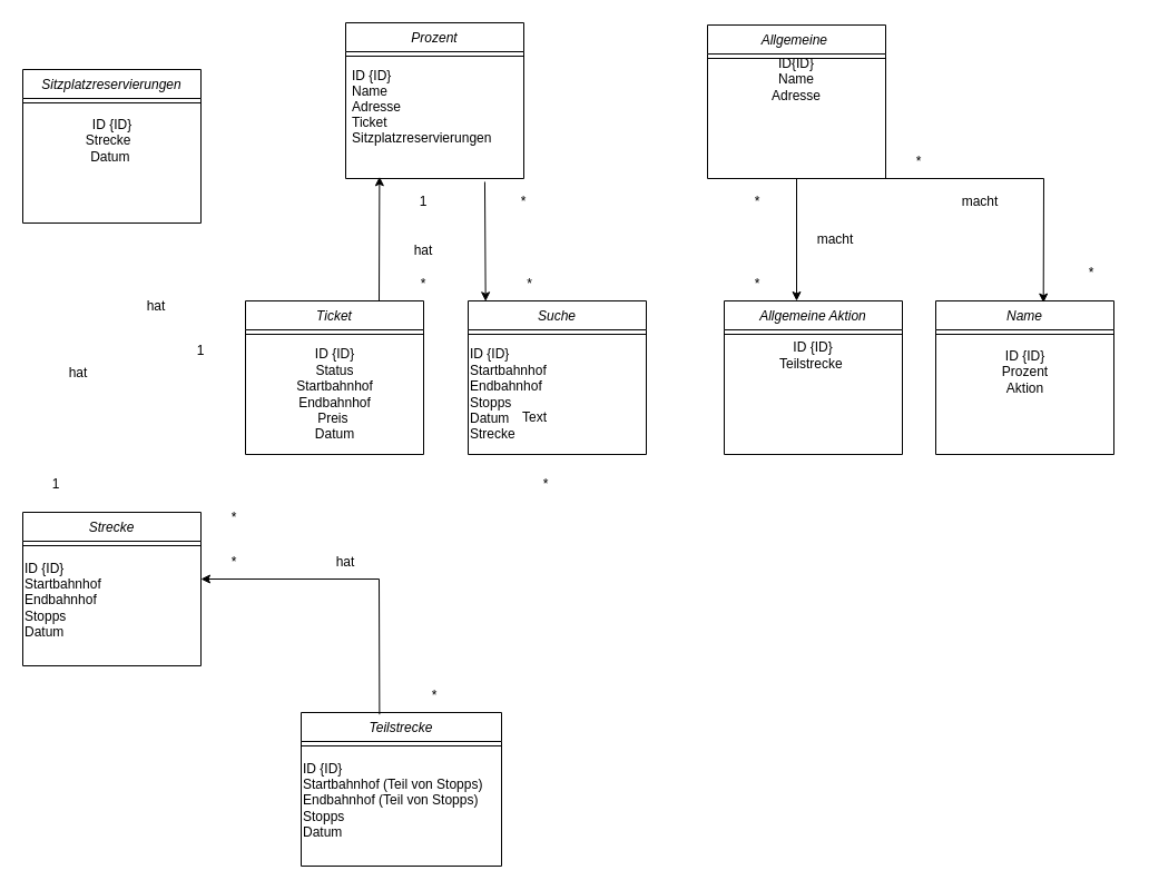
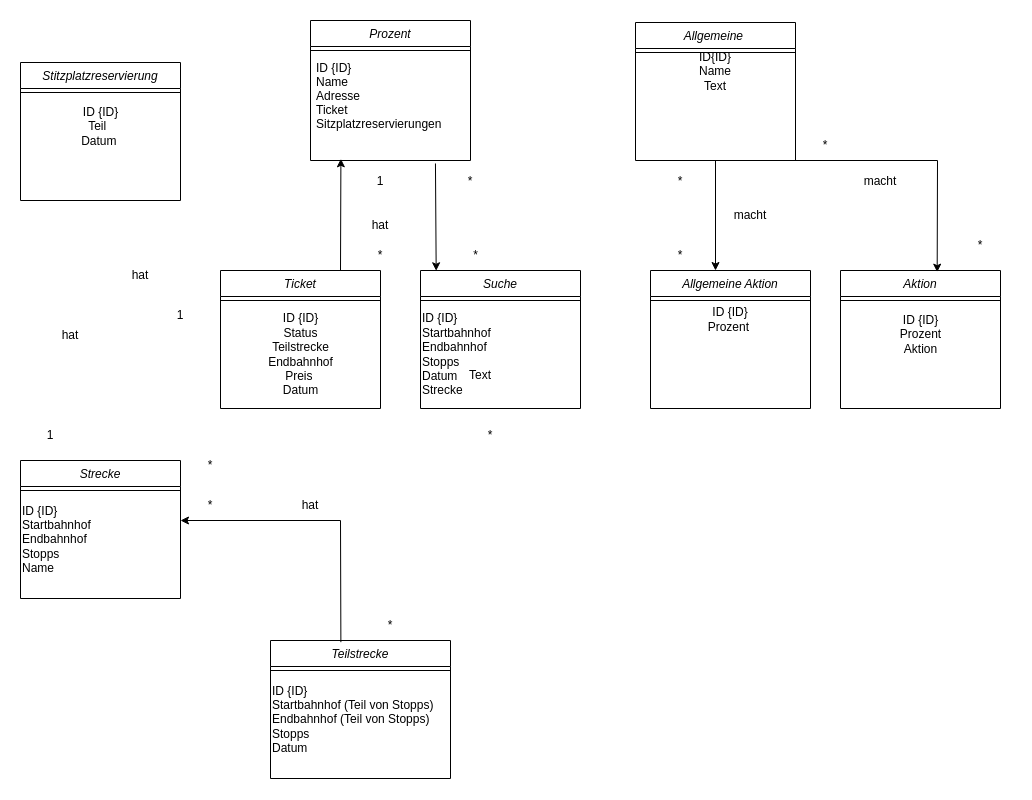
- <mxCell id="7" value="ID{ID}&lt;br&gt;Name&lt;br&gt;Adresse&lt;br&gt;" style="text;html=1;strokeColor=none;fillColor=none;align=center;verticalAlign=middle;whiteSpace=wrap;rounded=0;" vertex="1" parent="5"><mxGeometry y="34" width="160" height="30" as="geometry" /></mxCell>
+ <mxCell id="7" value="ID{ID}&lt;br&gt;Name&lt;br&gt;Text&lt;br&gt;" style="text;html=1;strokeColor=none;fillColor=none;align=center;verticalAlign=middle;whiteSpace=wrap;rounded=0;" vertex="1" parent="5"><mxGeometry y="34" width="160" height="30" as="geometry" /></mxCell>
- <mxCell id="26" value="Sitzplatzreservierungen" style="swimlane;fontStyle=2;align=center;verticalAlign=top;childLayout=stackLayout;horizontal=1;startSize=26;horizontalStack=0;resizeParent=1;resizeLast=0;collapsible=1;marginBottom=0;rounded=0;shadow=0;strokeWidth=1;" vertex="1" parent="1"><mxGeometry x="20" y="62" width="160" height="138" as="geometry"><mxRectangle x="230" y="140" width="160" height="26" as="alternateBounds" /></mxGeometry></mxCell>
+ <mxCell id="26" value="Stitzplatzreservierung" style="swimlane;fontStyle=2;align=center;verticalAlign=top;childLayout=stackLayout;horizontal=1;startSize=26;horizontalStack=0;resizeParent=1;resizeLast=0;collapsible=1;marginBottom=0;rounded=0;shadow=0;strokeWidth=1;" vertex="1" parent="1"><mxGeometry x="20" y="62" width="160" height="138" as="geometry"><mxRectangle x="230" y="140" width="160" height="26" as="alternateBounds" /></mxGeometry></mxCell>
- <mxCell id="28" value="ID {ID}&lt;br&gt;Strecke&amp;nbsp;&amp;nbsp;&lt;br&gt;Datum&amp;nbsp;" style="text;html=1;align=center;verticalAlign=middle;resizable=0;points=[];autosize=1;strokeColor=none;fillColor=none;" vertex="1" parent="26"><mxGeometry y="34" width="160" height="60" as="geometry" /></mxCell>
+ <mxCell id="28" value="ID {ID}&lt;br&gt;Teil&amp;nbsp;&amp;nbsp;&lt;br&gt;Datum&amp;nbsp;" style="text;html=1;align=center;verticalAlign=middle;resizable=0;points=[];autosize=1;strokeColor=none;fillColor=none;" vertex="1" parent="26"><mxGeometry y="34" width="160" height="60" as="geometry" /></mxCell>
- <mxCell id="17" value="Name" style="swimlane;fontStyle=2;align=center;verticalAlign=top;childLayout=stackLayout;horizontal=1;startSize=26;horizontalStack=0;resizeParent=1;resizeLast=0;collapsible=1;marginBottom=0;rounded=0;shadow=0;strokeWidth=1;" parent="1" vertex="1"><mxGeometry x="840" y="270" width="160" height="138" as="geometry"><mxRectangle x="230" y="140" width="160" height="26" as="alternateBounds" /></mxGeometry></mxCell>
+ <mxCell id="17" value="Aktion" style="swimlane;fontStyle=2;align=center;verticalAlign=top;childLayout=stackLayout;horizontal=1;startSize=26;horizontalStack=0;resizeParent=1;resizeLast=0;collapsible=1;marginBottom=0;rounded=0;shadow=0;strokeWidth=1;" parent="1" vertex="1"><mxGeometry x="840" y="270" width="160" height="138" as="geometry"><mxRectangle x="230" y="140" width="160" height="26" as="alternateBounds" /></mxGeometry></mxCell>
- <mxCell id="25" value="ID {ID}&lt;br&gt;Teilstrecke&amp;nbsp;" style="text;html=1;strokeColor=none;fillColor=none;align=center;verticalAlign=middle;whiteSpace=wrap;rounded=0;" vertex="1" parent="23"><mxGeometry y="34" width="160" height="30" as="geometry" /></mxCell>
+ <mxCell id="25" value="ID {ID}&lt;br&gt;Prozent&amp;nbsp;" style="text;html=1;strokeColor=none;fillColor=none;align=center;verticalAlign=middle;whiteSpace=wrap;rounded=0;" vertex="1" parent="23"><mxGeometry y="34" width="160" height="30" as="geometry" /></mxCell>
- <mxCell id="16" value="ID {ID}&lt;br&gt;Status&lt;br&gt;Startbahnhof&lt;br&gt;Endbahnhof&lt;br&gt;Preis&amp;nbsp;&lt;br&gt;Datum" style="text;html=1;align=center;verticalAlign=middle;resizable=0;points=[];autosize=1;strokeColor=none;fillColor=none;" parent="14" vertex="1"><mxGeometry y="34" width="160" height="100" as="geometry" /></mxCell>
+ <mxCell id="16" value="ID {ID}&lt;br&gt;Status&lt;br&gt;Teilstrecke&lt;br&gt;Endbahnhof&lt;br&gt;Preis&amp;nbsp;&lt;br&gt;Datum" style="text;html=1;align=center;verticalAlign=middle;resizable=0;points=[];autosize=1;strokeColor=none;fillColor=none;" parent="14" vertex="1"><mxGeometry y="34" width="160" height="100" as="geometry" /></mxCell>
- <mxCell id="10" value="ID {ID}&lt;br&gt;Startbahnhof&amp;nbsp;&lt;br&gt;&lt;div style=&quot;&quot;&gt;&lt;span style=&quot;background-color: initial;&quot;&gt;Endbahnhof&lt;/span&gt;&lt;/div&gt;Stopps&lt;br&gt;Datum" style="text;html=1;align=left;verticalAlign=middle;resizable=0;points=[];autosize=1;strokeColor=none;fillColor=none;" parent="8" vertex="1"><mxGeometry y="34" width="160" height="90" as="geometry" /></mxCell>
+ <mxCell id="10" value="ID {ID}&lt;br&gt;Startbahnhof&amp;nbsp;&lt;br&gt;&lt;div style=&quot;&quot;&gt;&lt;span style=&quot;background-color: initial;&quot;&gt;Endbahnhof&lt;/span&gt;&lt;/div&gt;Stopps&lt;br&gt;Name" style="text;html=1;align=left;verticalAlign=middle;resizable=0;points=[];autosize=1;strokeColor=none;fillColor=none;" parent="8" vertex="1"><mxGeometry y="34" width="160" height="90" as="geometry" /></mxCell>
